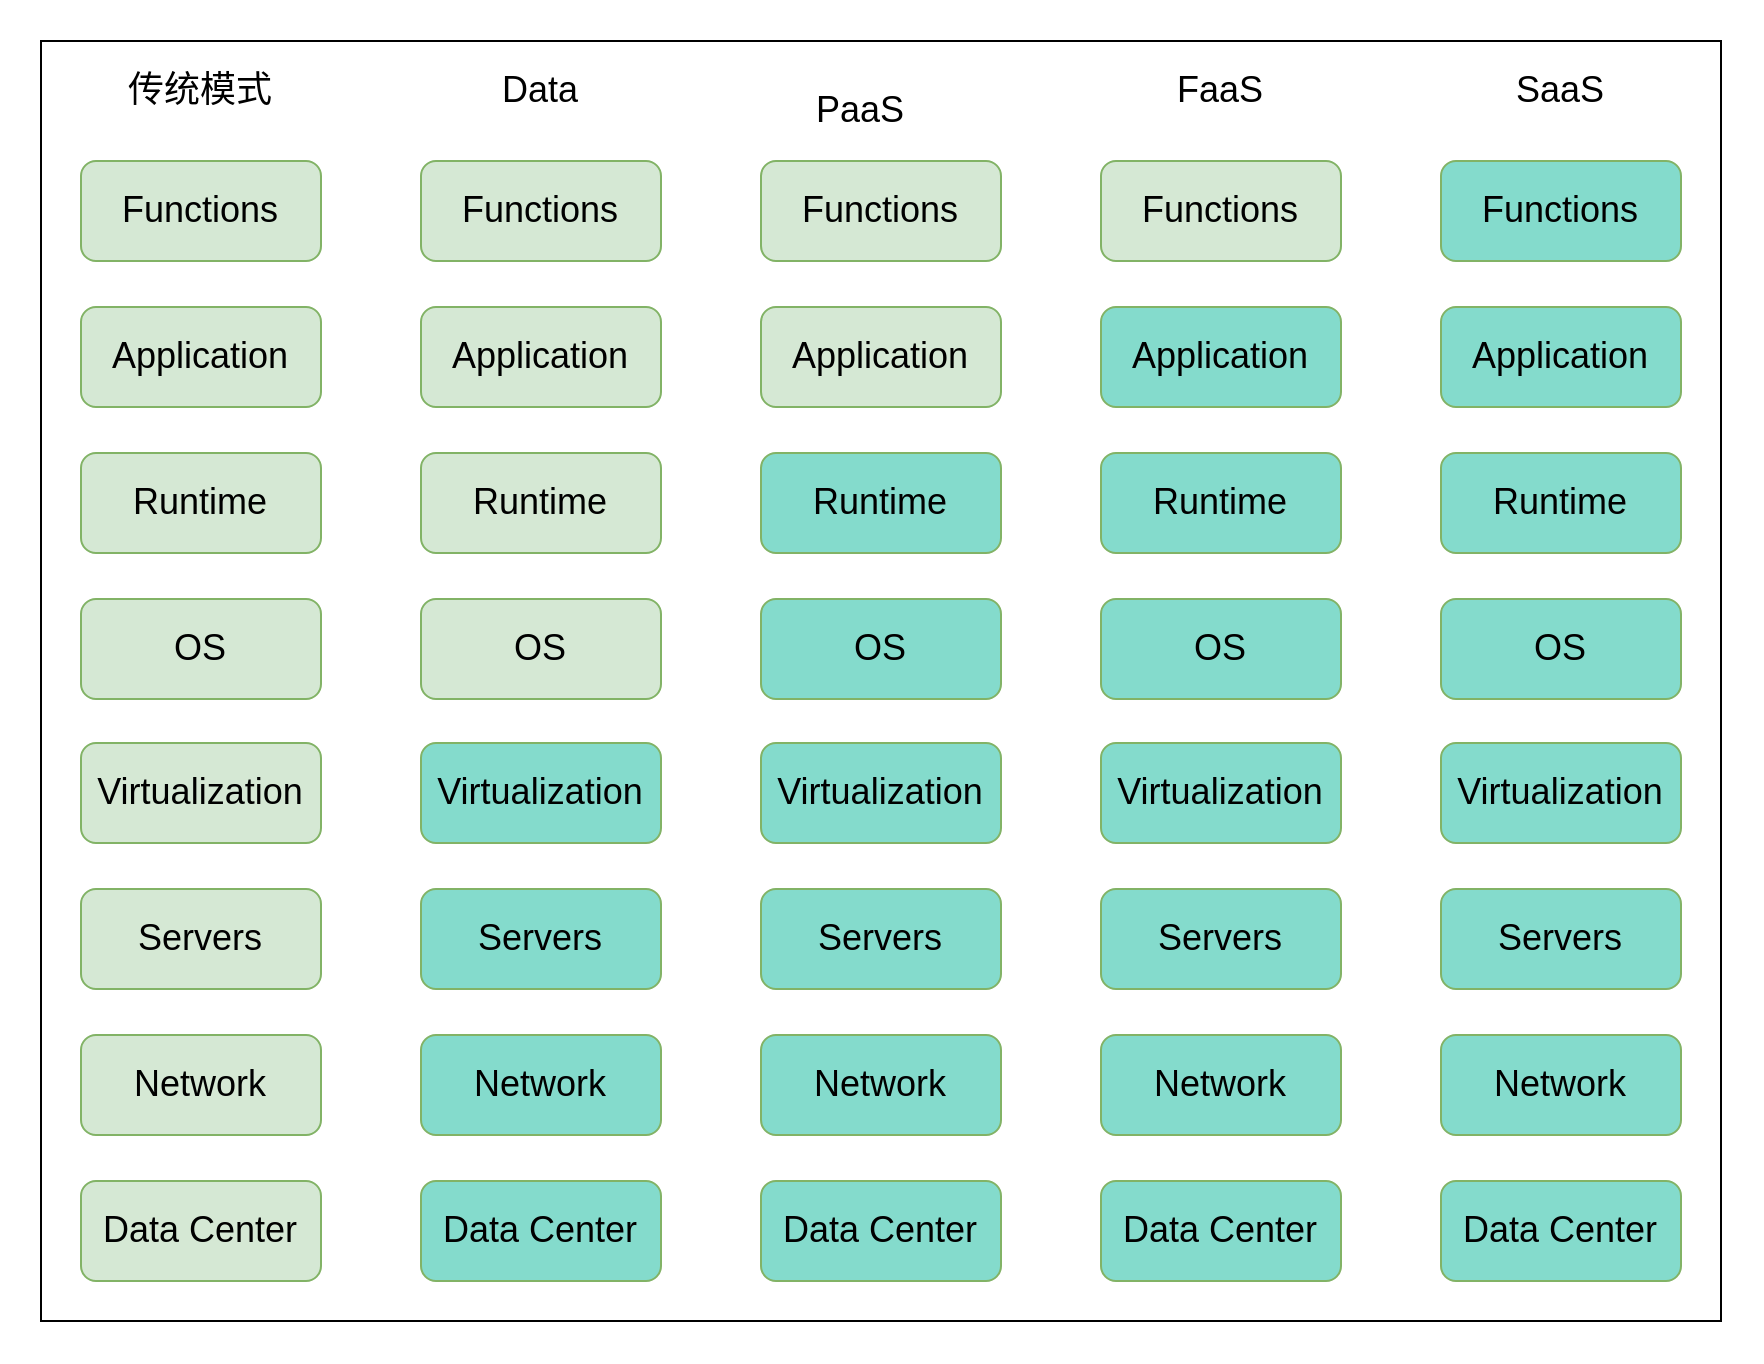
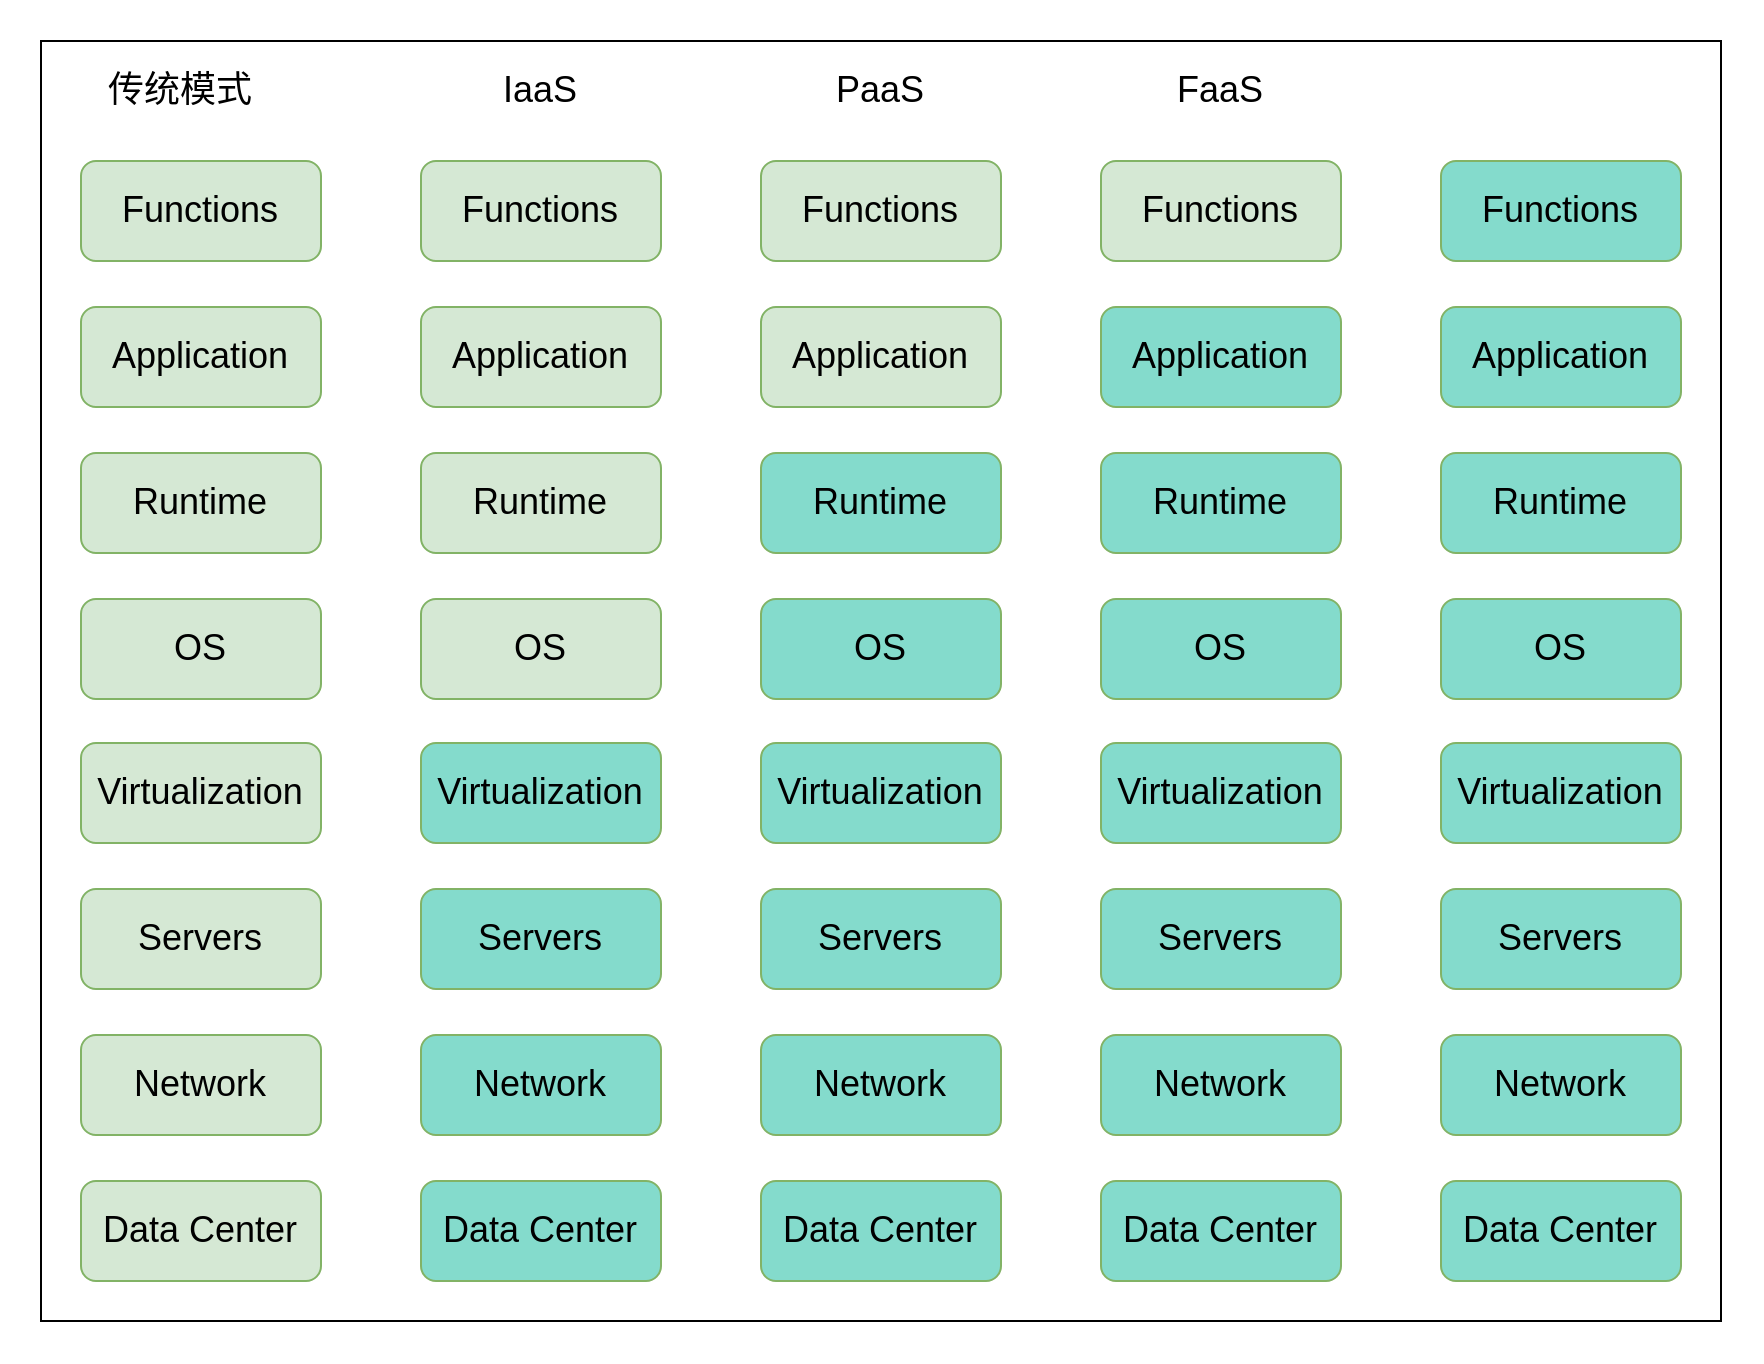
- <mxCell id="43" value="传统模式" style="text;html=1;strokeColor=none;fillColor=none;align=center;verticalAlign=middle;whiteSpace=wrap;rounded=0;fontSize=18;" vertex="1" parent="1"><mxGeometry x="55" y="30" width="90" height="30" as="geometry" /></mxCell>
+ <mxCell id="43" value="传统模式" style="text;html=1;strokeColor=none;fillColor=none;align=center;verticalAlign=middle;whiteSpace=wrap;rounded=0;fontSize=18;" vertex="1" parent="1"><mxGeometry x="45" y="30" width="90" height="30" as="geometry" /></mxCell>
- <mxCell id="44" value="Data" style="text;html=1;strokeColor=none;fillColor=none;align=center;verticalAlign=middle;whiteSpace=wrap;rounded=0;fontSize=18;" vertex="1" parent="1"><mxGeometry x="225" y="30" width="90" height="30" as="geometry" /></mxCell>
+ <mxCell id="44" value="IaaS" style="text;html=1;strokeColor=none;fillColor=none;align=center;verticalAlign=middle;whiteSpace=wrap;rounded=0;fontSize=18;" vertex="1" parent="1"><mxGeometry x="225" y="30" width="90" height="30" as="geometry" /></mxCell>
- <mxCell id="47" value="SaaS" style="text;html=1;strokeColor=none;fillColor=none;align=center;verticalAlign=middle;whiteSpace=wrap;rounded=0;fontSize=18;" vertex="1" parent="1"><mxGeometry x="735" y="30" width="90" height="30" as="geometry" /></mxCell>
- <mxCell id="45" value="PaaS" style="text;html=1;strokeColor=none;fillColor=none;align=center;verticalAlign=middle;whiteSpace=wrap;rounded=0;fontSize=18;" vertex="1" parent="1"><mxGeometry x="385" y="40" width="90" height="30" as="geometry" /></mxCell>
+ <mxCell id="45" value="PaaS" style="text;html=1;strokeColor=none;fillColor=none;align=center;verticalAlign=middle;whiteSpace=wrap;rounded=0;fontSize=18;" vertex="1" parent="1"><mxGeometry x="395" y="30" width="90" height="30" as="geometry" /></mxCell>
